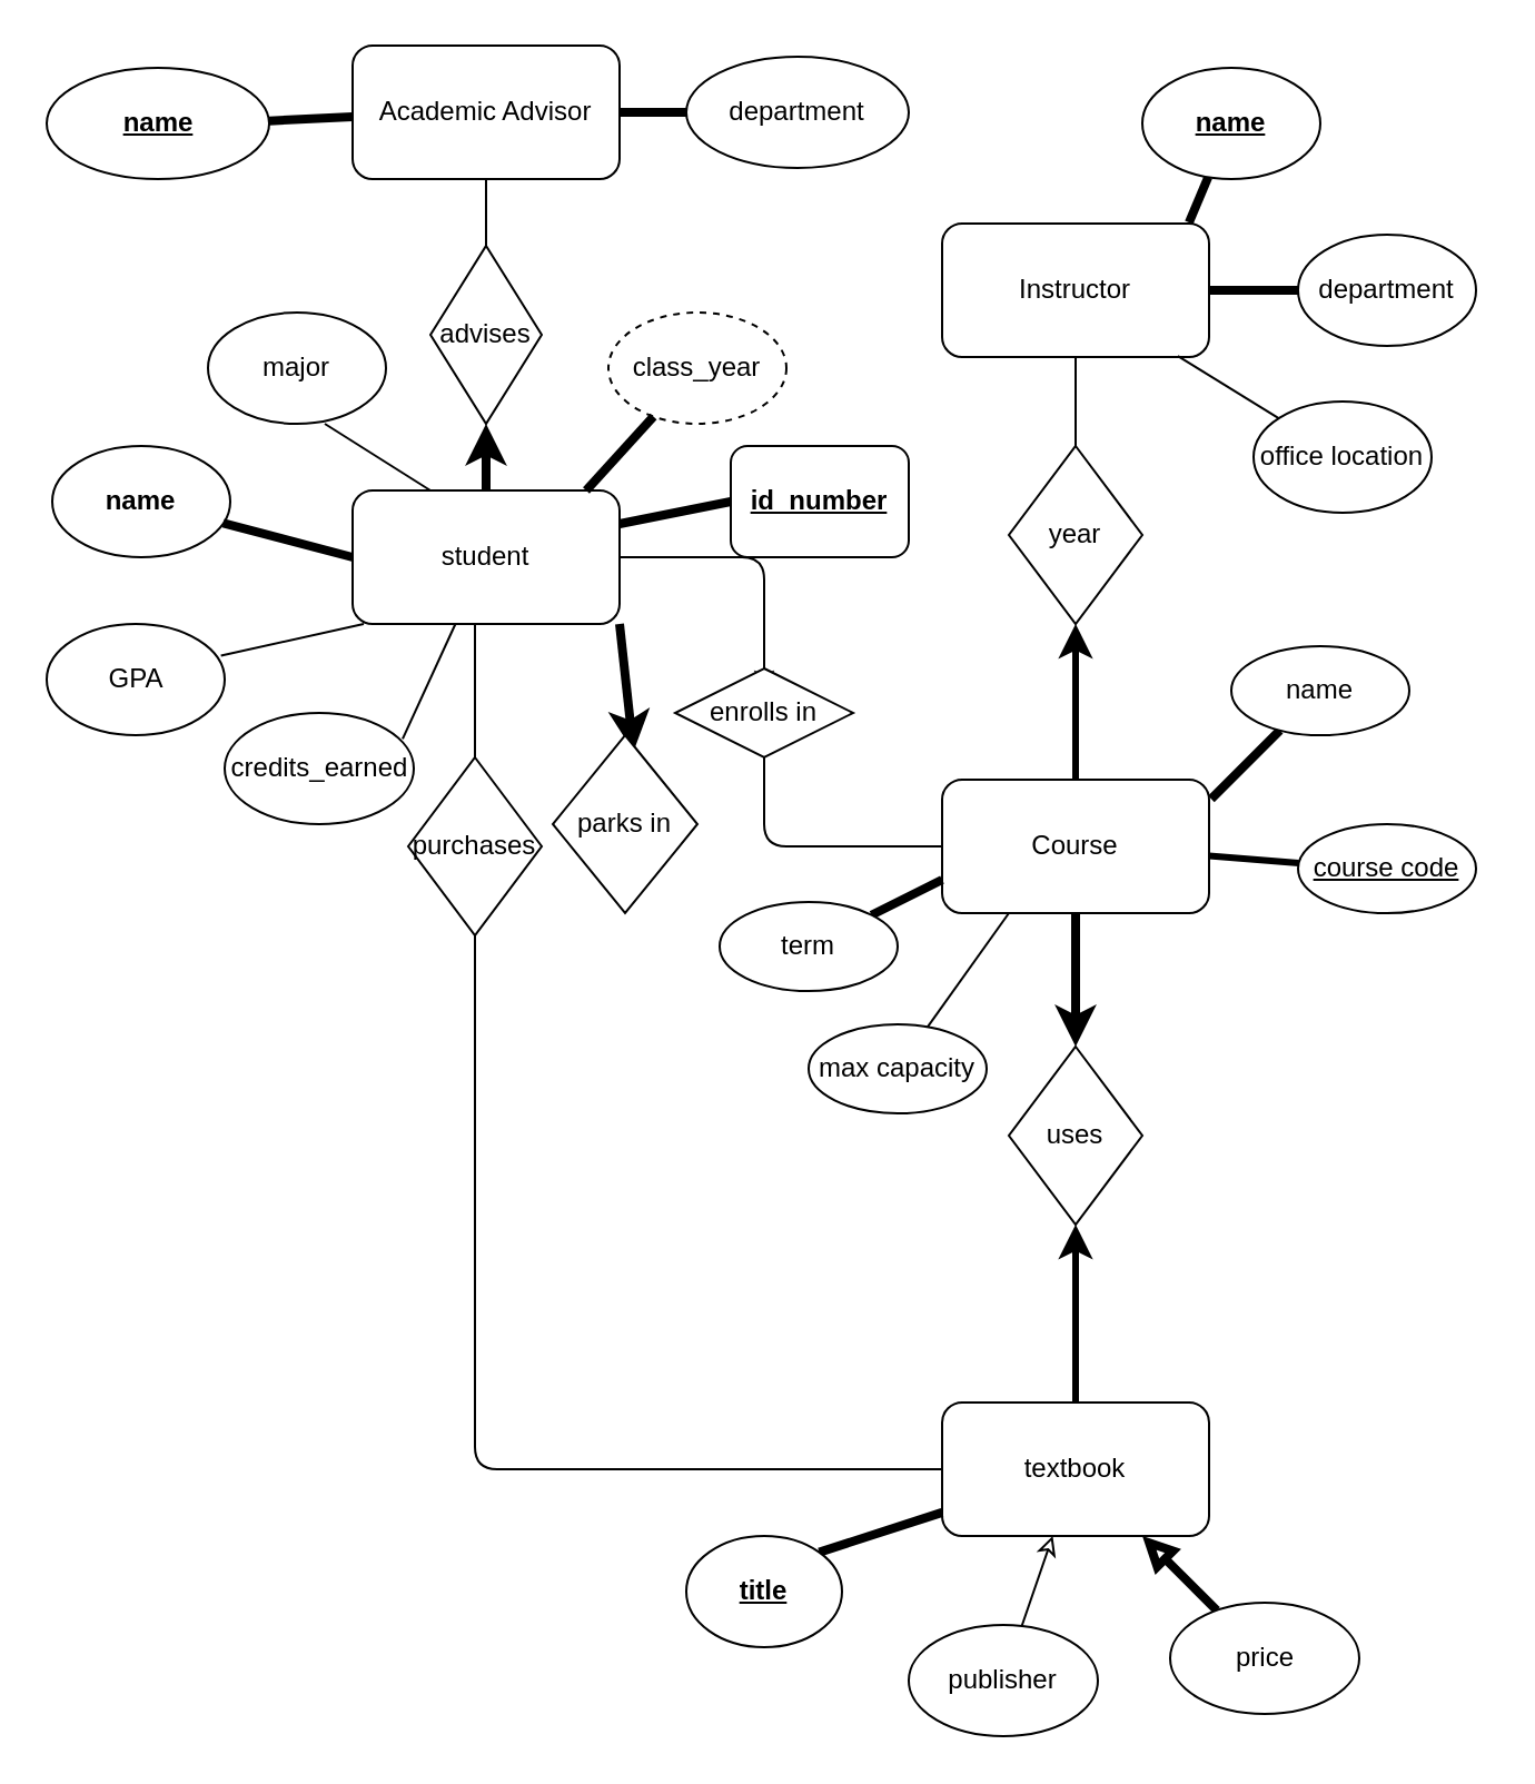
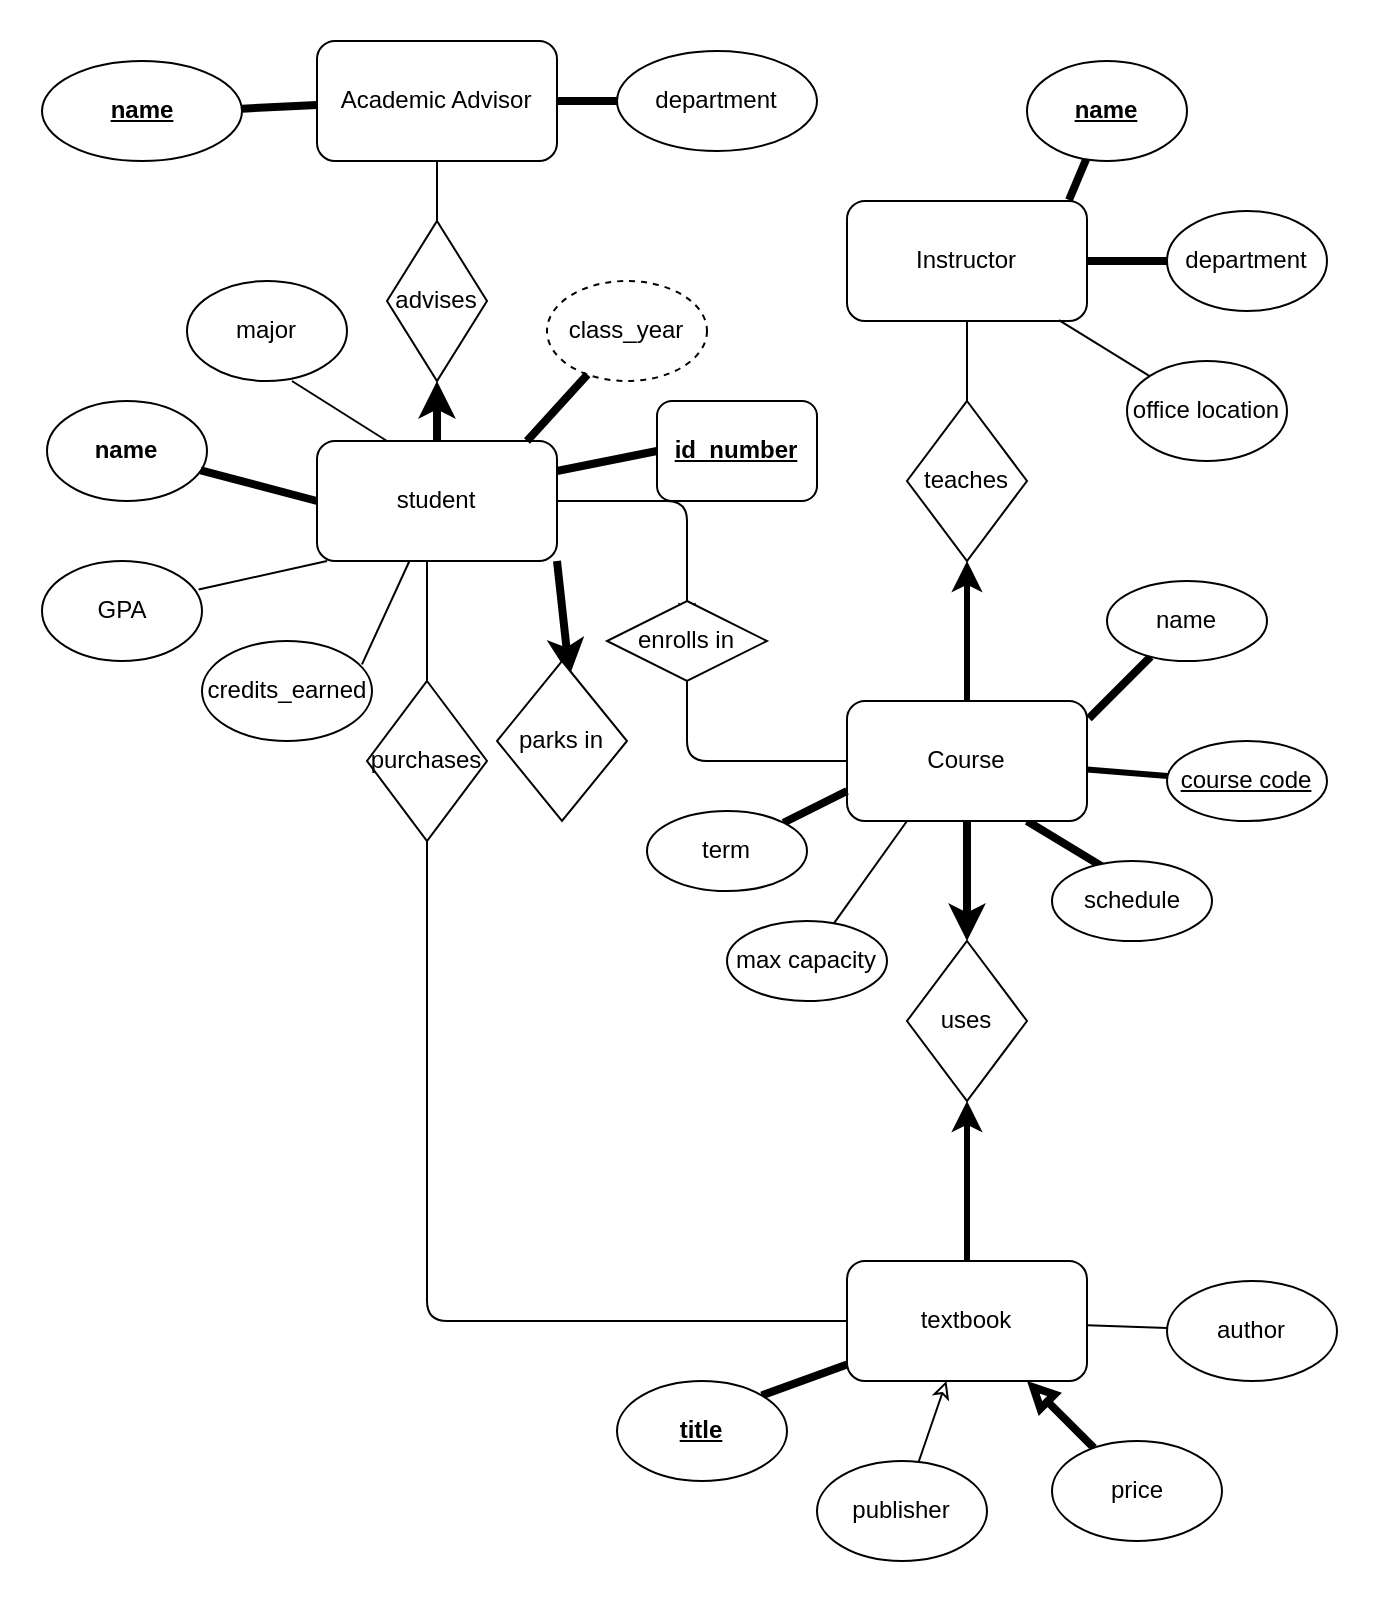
- <mxCell id="22" value="year" style="rhombus;whiteSpace=wrap;html=1;" parent="1" vertex="1"><mxGeometry x="453" y="200" width="60" height="80" as="geometry" /></mxCell>
+ <mxCell id="22" value="teaches" style="rhombus;whiteSpace=wrap;html=1;" parent="1" vertex="1"><mxGeometry x="453" y="200" width="60" height="80" as="geometry" /></mxCell>
+ <mxCell id="2" style="edgeStyle=none;html=1;exitX=0.75;exitY=1;exitDx=0;exitDy=0;entryX=0.315;entryY=0.071;entryDx=0;entryDy=0;entryPerimeter=0;endArrow=none;endFill=0;strokeWidth=4;" parent="1" source="4" target="60" edge="1"><mxGeometry relative="1" as="geometry" /></mxCell>
+ <mxCell id="60" value="schedule" style="ellipse;whiteSpace=wrap;html=1;" parent="1" vertex="1"><mxGeometry x="525.5" y="430" width="80" height="40" as="geometry" /></mxCell>
+ <mxCell id="8" value="" style="edgeStyle=none;html=1;endArrow=none;endFill=0;" parent="1" source="9" target="45" edge="1"><mxGeometry relative="1" as="geometry" /></mxCell>
+ <mxCell id="45" value="author" style="ellipse;whiteSpace=wrap;html=1;" parent="1" vertex="1"><mxGeometry x="583" y="640" width="85" height="50" as="geometry" /></mxCell>
- <mxCell id="40" value="title" style="ellipse;whiteSpace=wrap;html=1;fontStyle=5" parent="1" vertex="1"><mxGeometry x="308" y="690" width="70" height="50" as="geometry" /></mxCell>
+ <mxCell id="40" value="title" style="ellipse;whiteSpace=wrap;html=1;fontStyle=5" parent="1" vertex="1"><mxGeometry x="308" y="690" width="85" height="50" as="geometry" /></mxCell>
